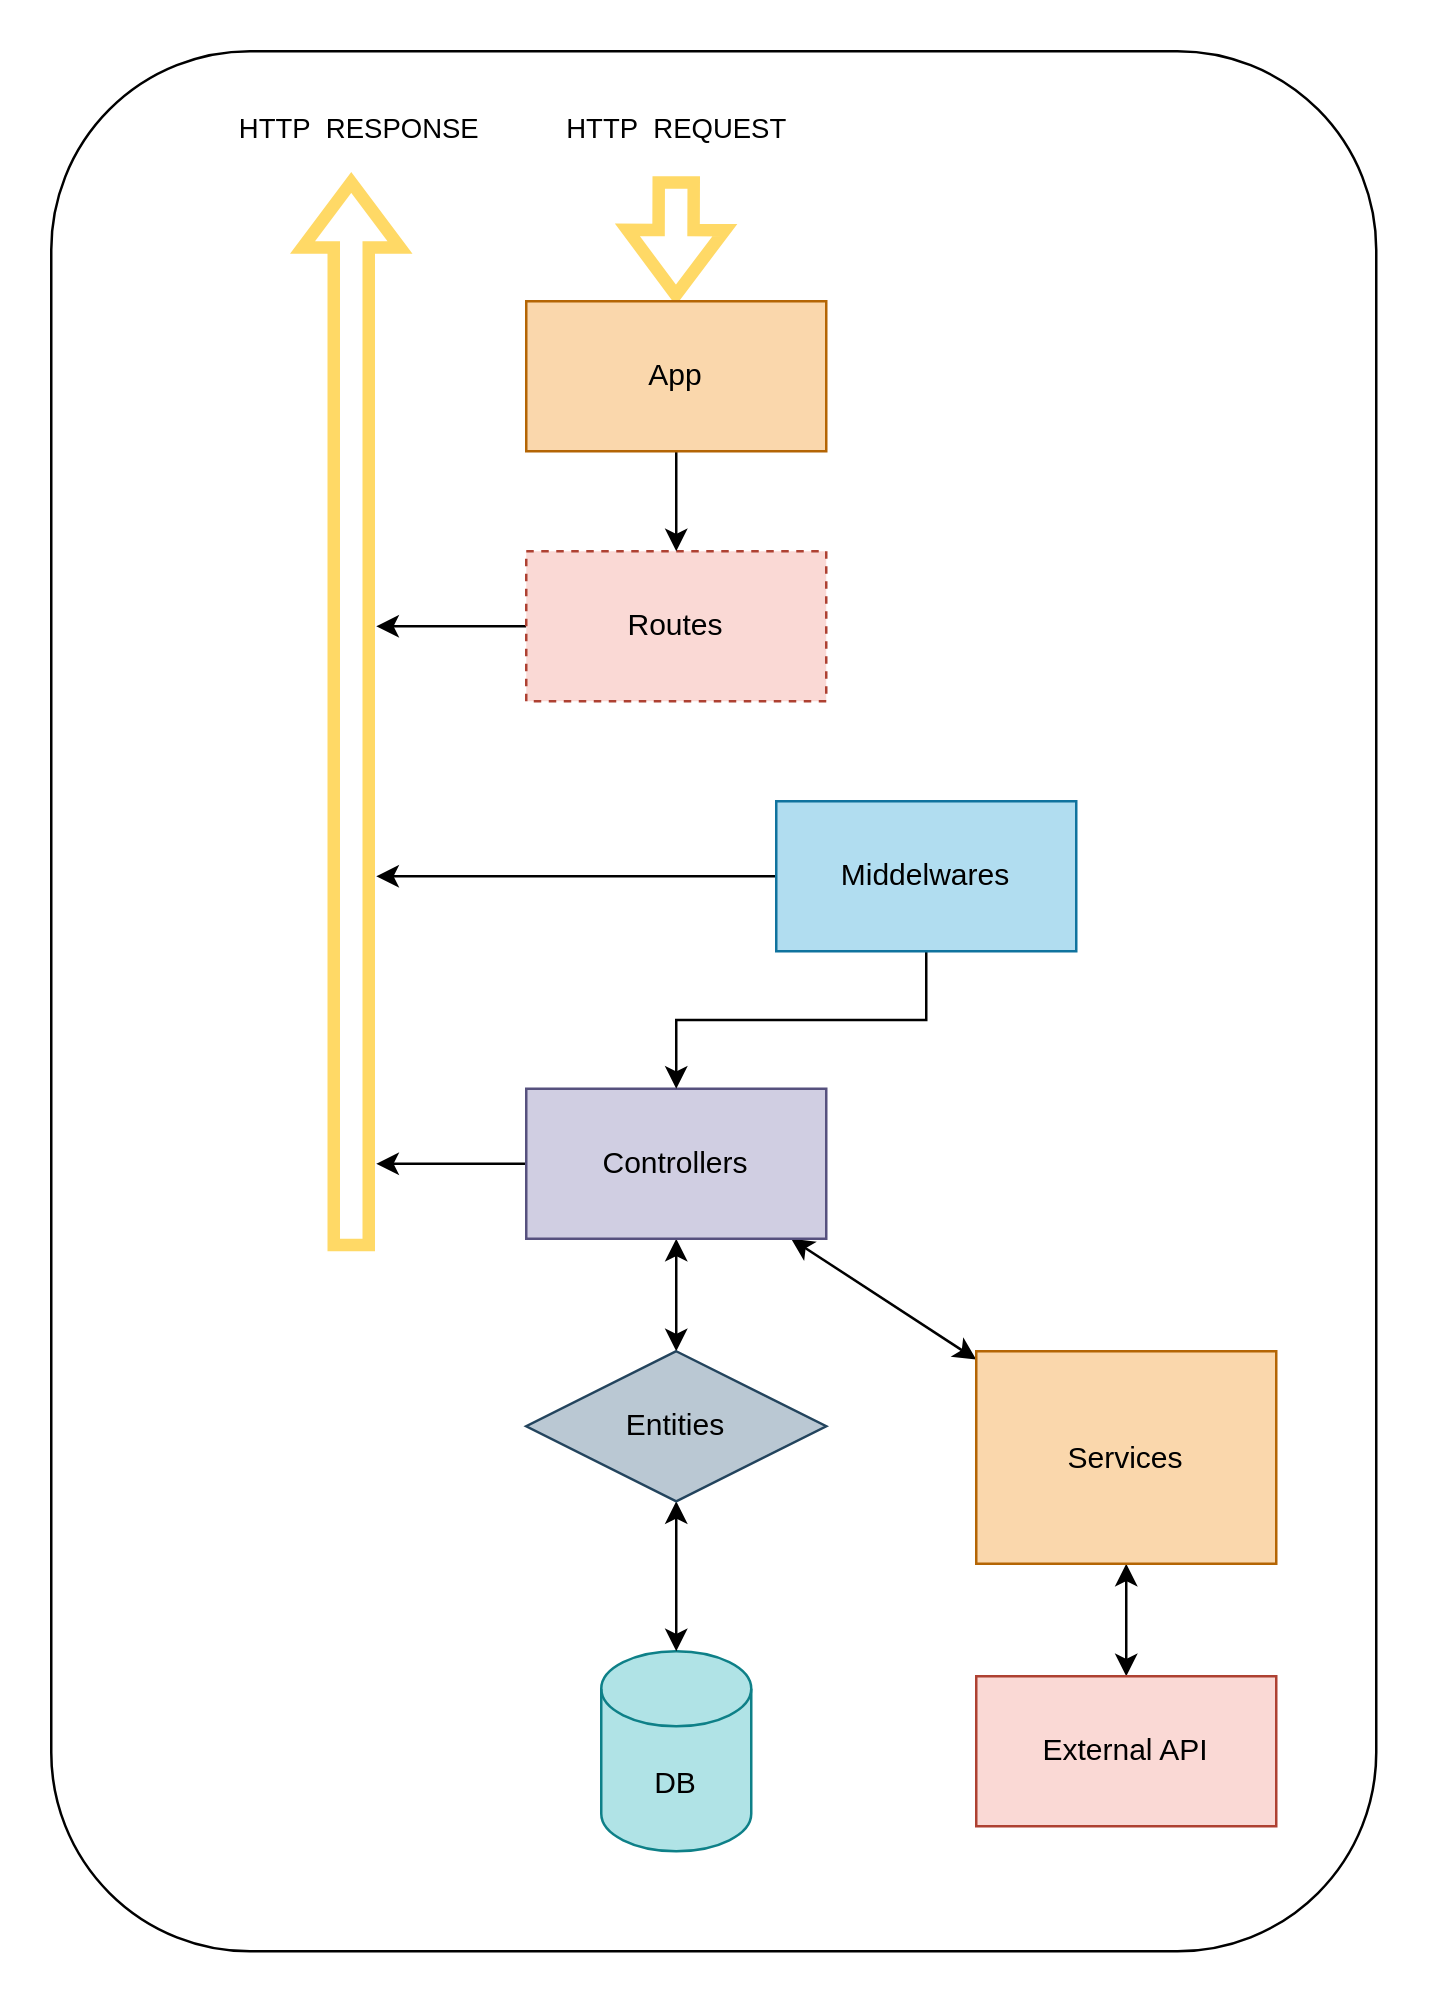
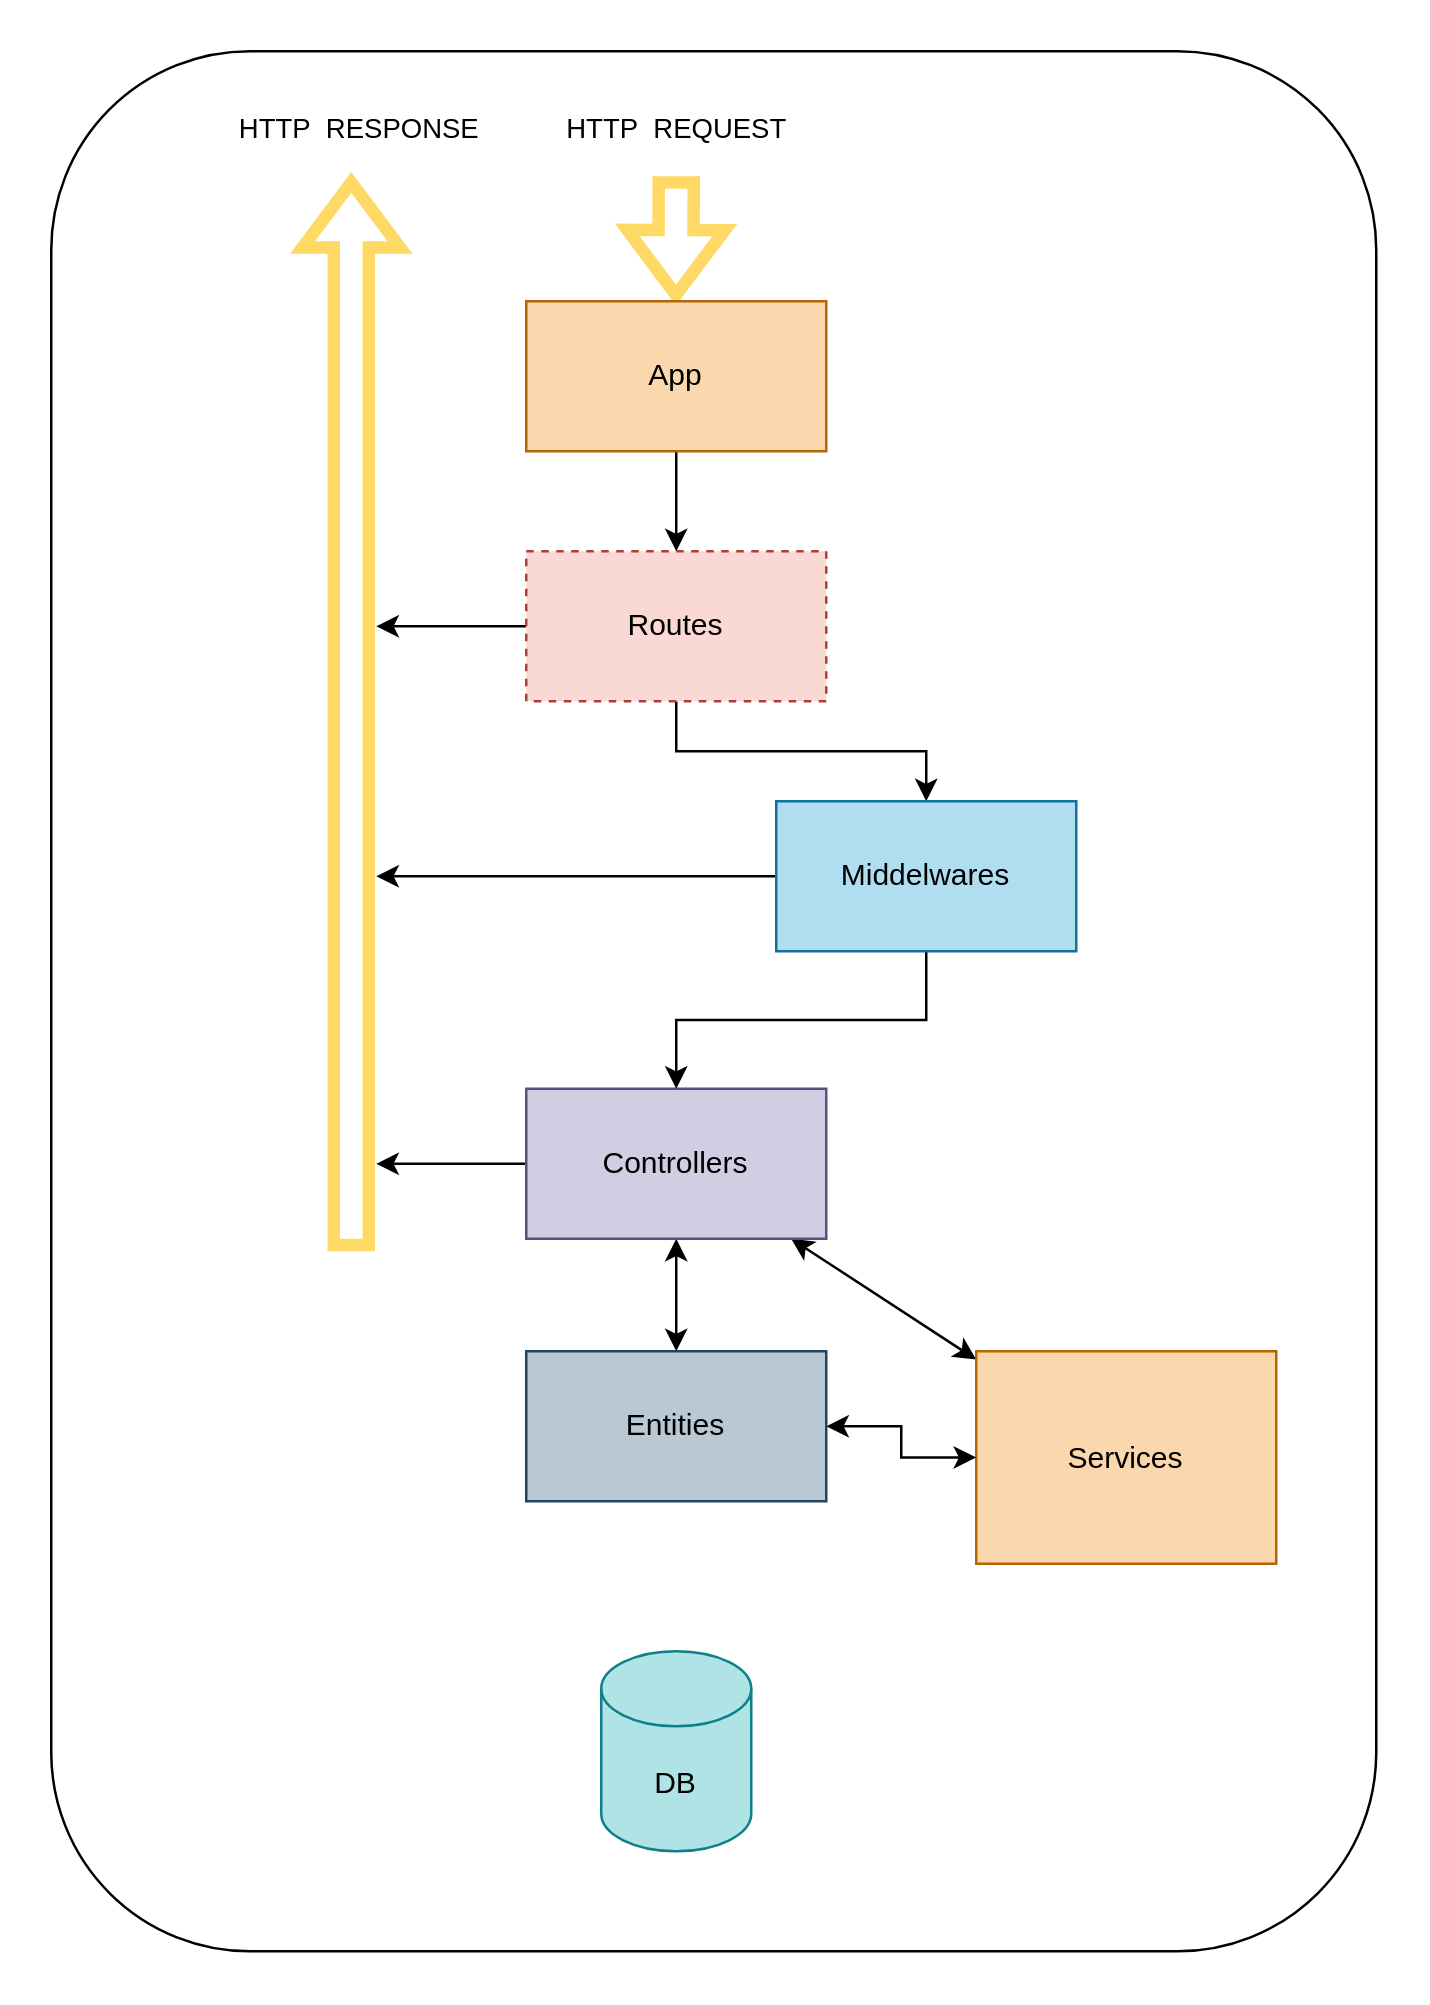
+ <mxCell id="10" style="edgeStyle=orthogonalEdgeStyle;rounded=0;orthogonalLoop=1;jettySize=auto;html=1;" parent="1" source="12" target="17" edge="1"><mxGeometry relative="1" as="geometry" /></mxCell>
- <mxCell id="14" value="Entities" style="rhombus;whiteSpace=wrap;html=1;fillColor=#bac8d3;strokeColor=#23445d;" parent="1" vertex="1"><mxGeometry x="210" y="540" width="120" height="60" as="geometry" /></mxCell>
+ <mxCell id="14" value="Entities" style="rounded=0;whiteSpace=wrap;html=1;fillColor=#bac8d3;strokeColor=#23445d;" parent="1" vertex="1"><mxGeometry x="210" y="540" width="120" height="60" as="geometry" /></mxCell>
- <mxCell id="13" style="edgeStyle=orthogonalEdgeStyle;rounded=0;orthogonalLoop=1;jettySize=auto;html=1;startArrow=classic;startFill=1;" parent="1" source="14" target="3" edge="1"><mxGeometry relative="1" as="geometry" /></mxCell>
+ <mxCell id="13" style="edgeStyle=orthogonalEdgeStyle;rounded=0;orthogonalLoop=1;jettySize=auto;html=1;startArrow=classic;startFill=1;" parent="1" source="14" target="9" edge="1"><mxGeometry relative="1" as="geometry" /></mxCell>
- <mxCell id="8" value="" style="edgeStyle=orthogonalEdgeStyle;rounded=0;orthogonalLoop=1;jettySize=auto;html=1;startArrow=classic;startFill=1;" parent="1" source="9" target="18" edge="1"><mxGeometry relative="1" as="geometry" /></mxCell>
- <mxCell id="18" value="External API" style="rounded=0;whiteSpace=wrap;html=1;fillColor=#fad9d5;strokeColor=#ae4132;" parent="1" vertex="1"><mxGeometry x="390" y="670" width="120" height="60" as="geometry" /></mxCell>
